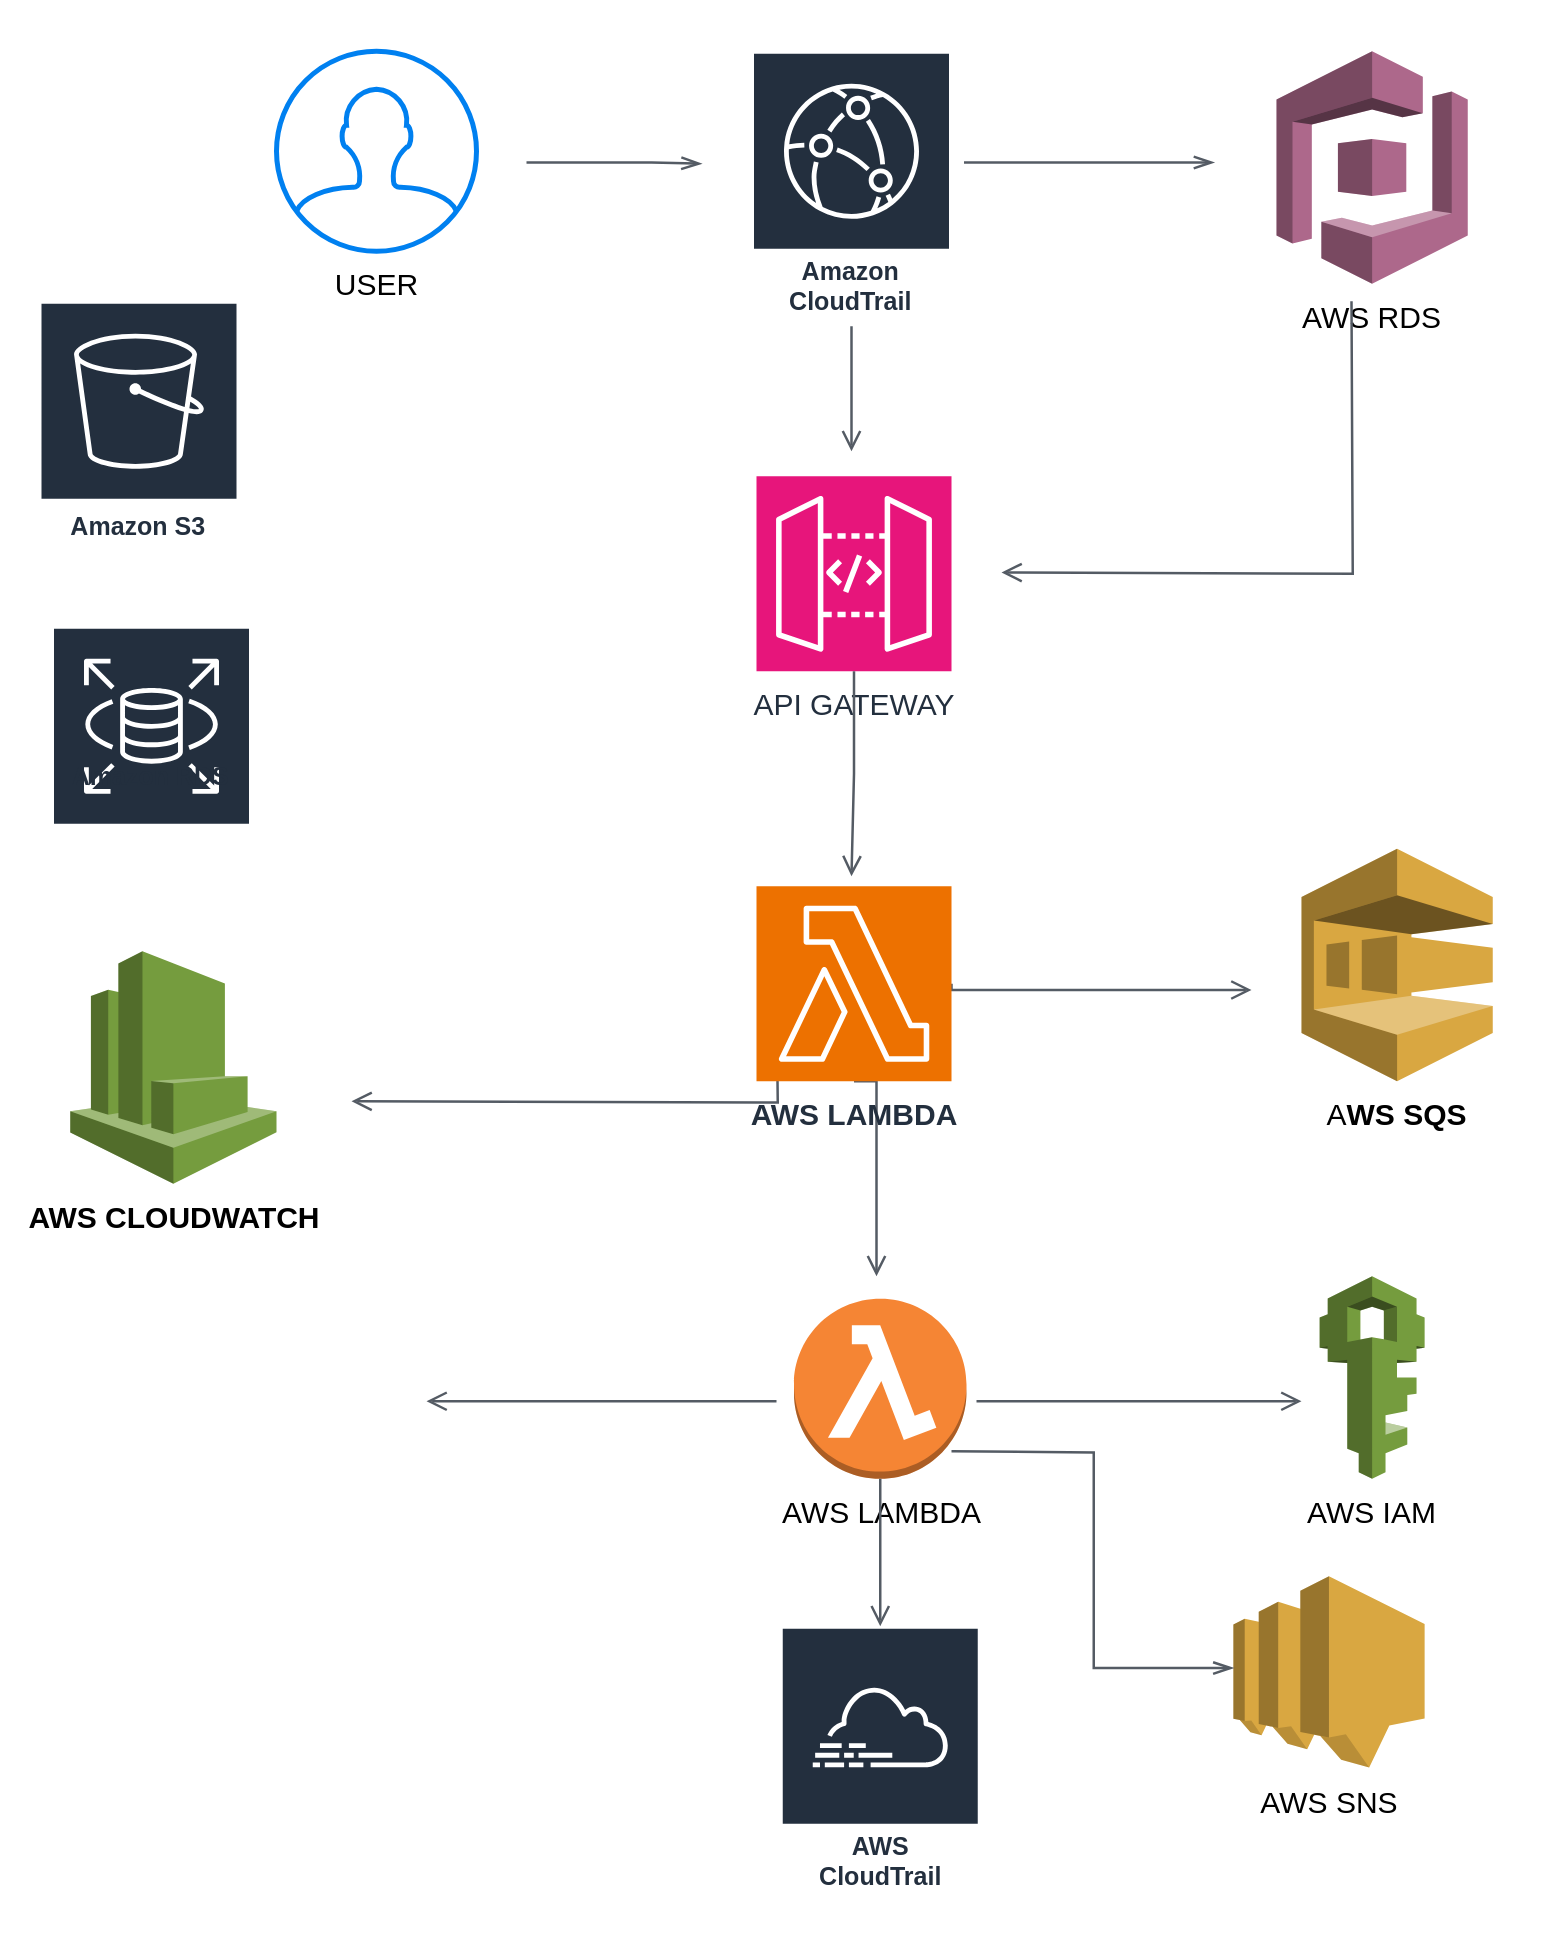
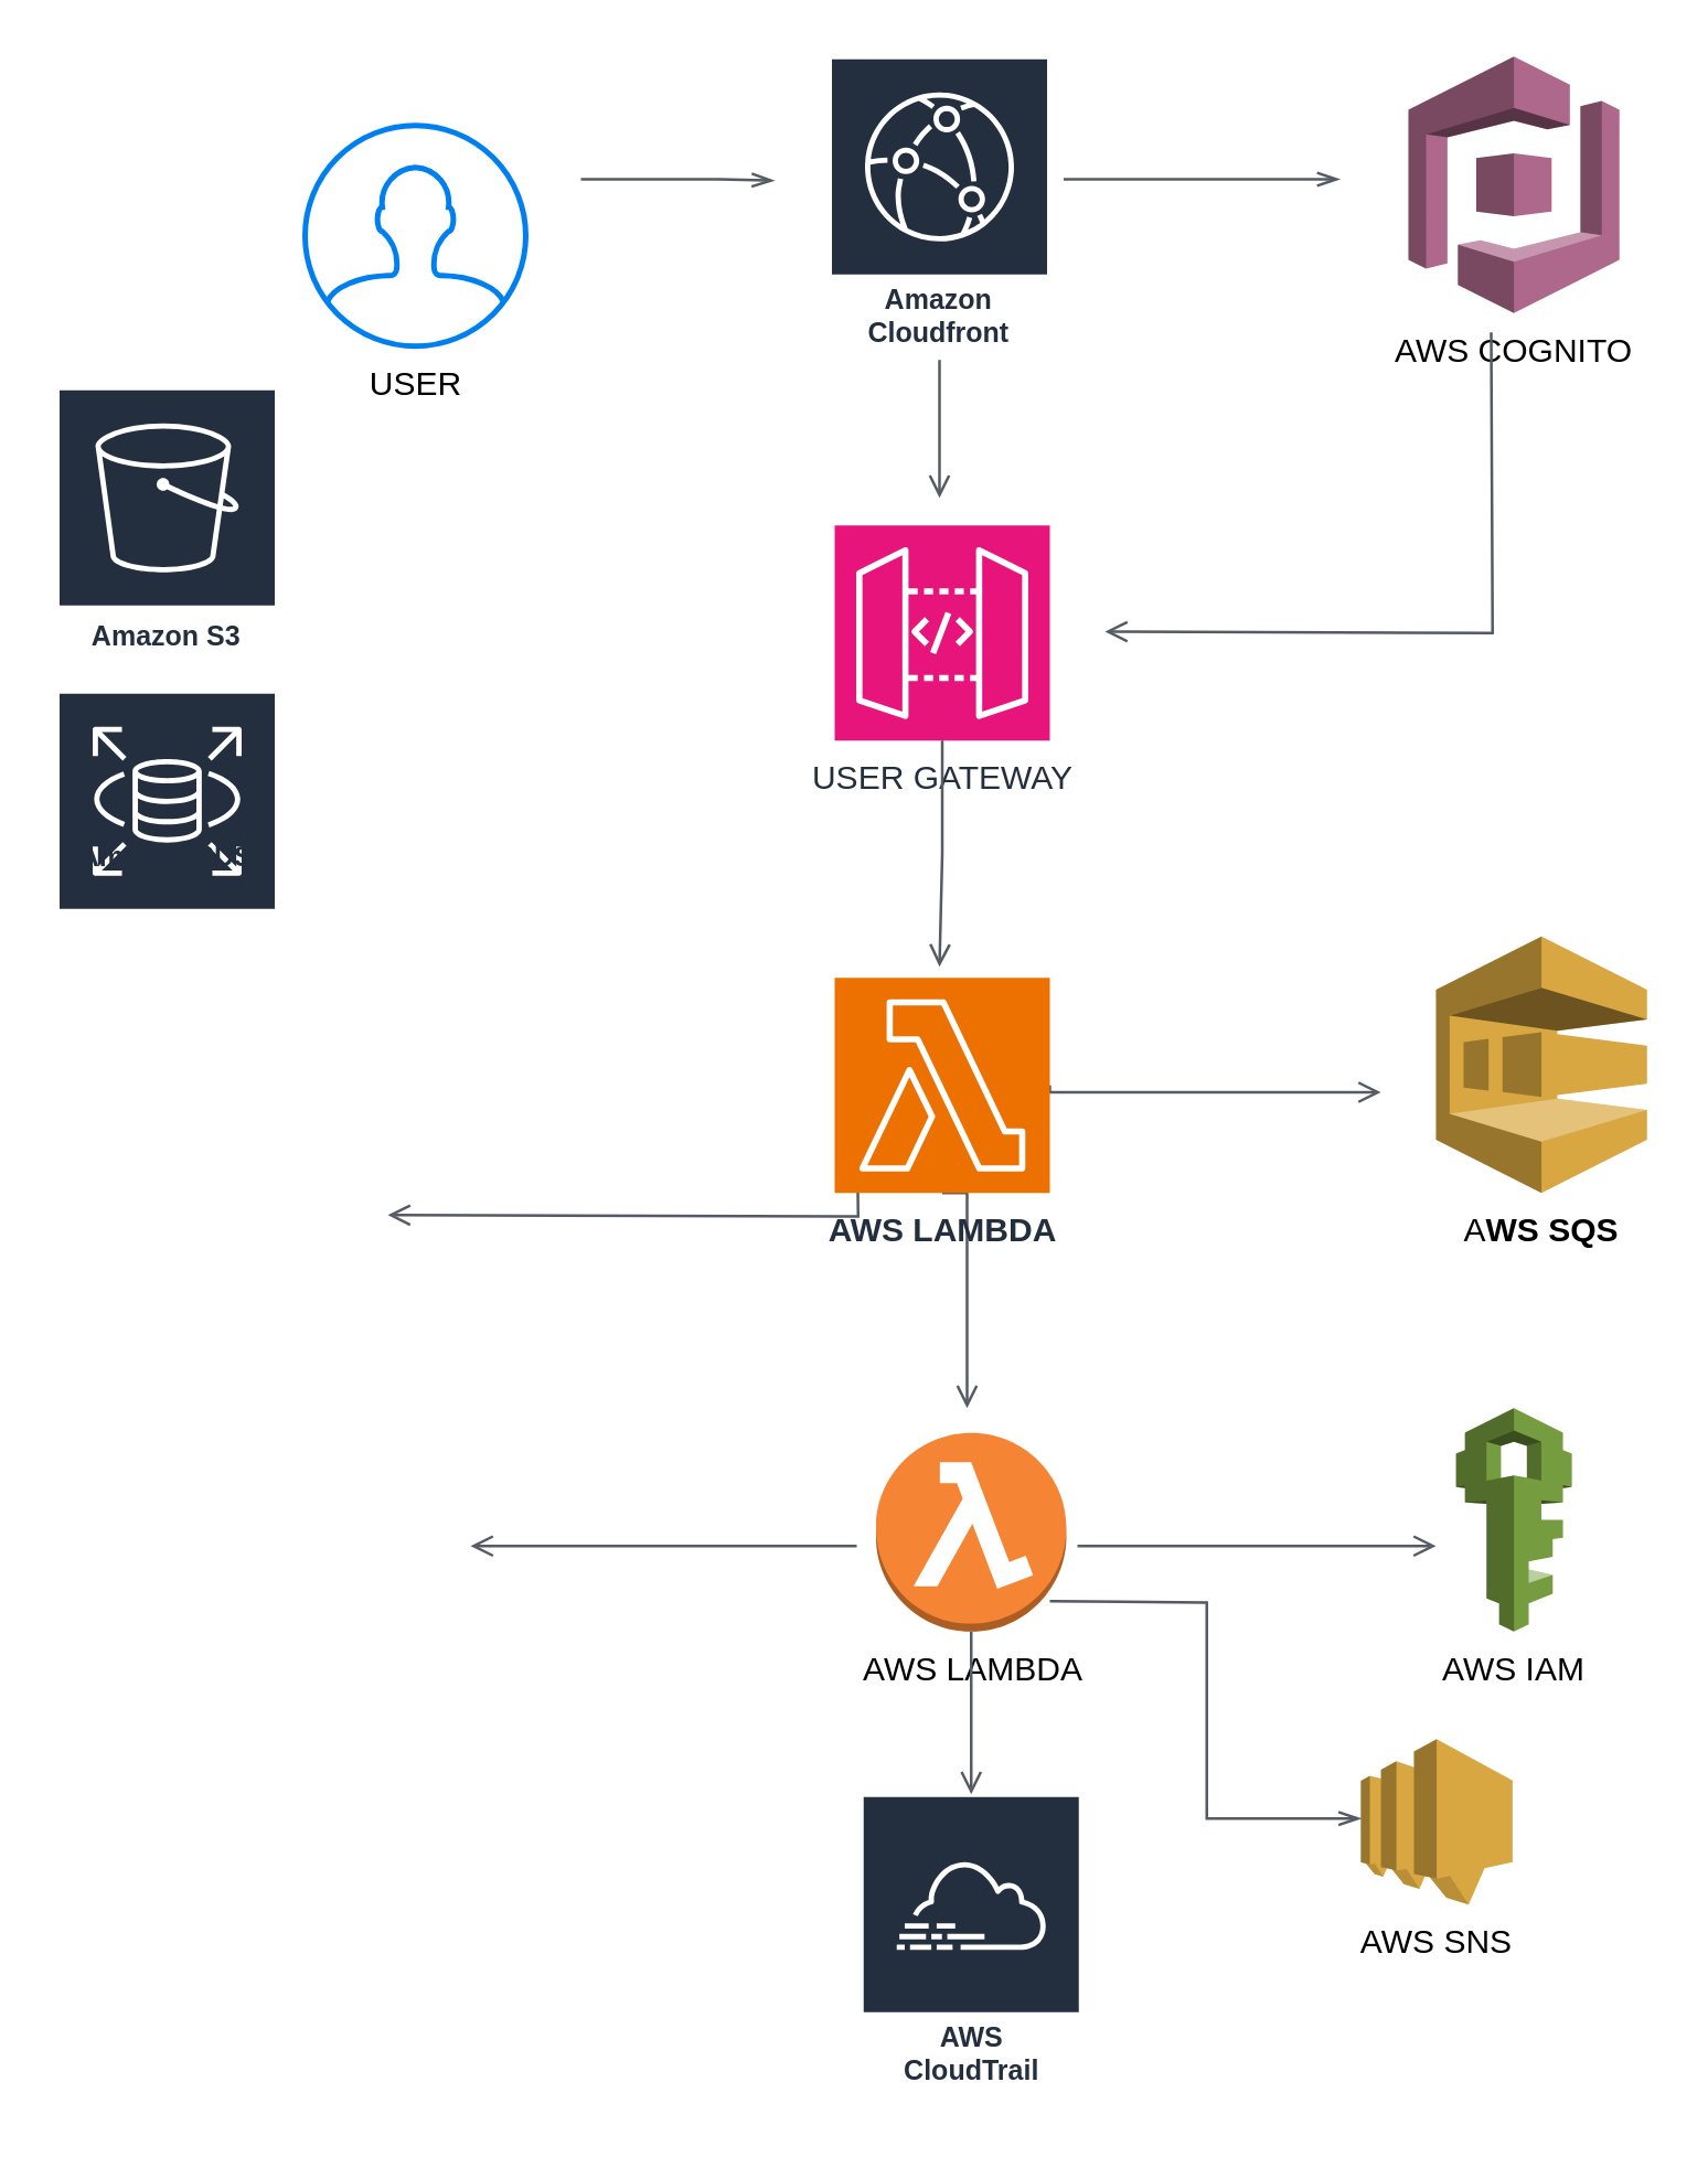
- <mxCell id="7" value="USER" style="html=1;verticalLabelPosition=bottom;align=center;labelBackgroundColor=#ffffff;verticalAlign=top;strokeWidth=2;strokeColor=#0080F0;shadow=0;dashed=0;shape=mxgraph.ios7.icons.user;" vertex="1" parent="1"><mxGeometry x="110" y="20" width="80" height="80" as="geometry" /></mxCell>
+ <mxCell id="7" value="USER" style="html=1;verticalLabelPosition=bottom;align=center;labelBackgroundColor=#ffffff;verticalAlign=top;strokeWidth=2;strokeColor=#0080F0;shadow=0;dashed=0;shape=mxgraph.ios7.icons.user;" vertex="1" parent="1"><mxGeometry x="110" y="45" width="80" height="80" as="geometry" /></mxCell>
- <mxCell id="2" value="Amazon CloudTrail" style="sketch=0;outlineConnect=0;fontColor=#232F3E;gradientColor=none;strokeColor=#ffffff;fillColor=#232F3E;dashed=0;verticalLabelPosition=middle;verticalAlign=bottom;align=center;html=1;whiteSpace=wrap;fontSize=10;fontStyle=1;spacing=3;shape=mxgraph.aws4.productIcon;prIcon=mxgraph.aws4.cloudfront;" vertex="1" parent="1"><mxGeometry x="300" y="20" width="80" height="110" as="geometry" /></mxCell>
+ <mxCell id="2" value="Amazon Cloudfront" style="sketch=0;outlineConnect=0;fontColor=#232F3E;gradientColor=none;strokeColor=#ffffff;fillColor=#232F3E;dashed=0;verticalLabelPosition=middle;verticalAlign=bottom;align=center;html=1;whiteSpace=wrap;fontSize=10;fontStyle=1;spacing=3;shape=mxgraph.aws4.productIcon;prIcon=mxgraph.aws4.cloudfront;" vertex="1" parent="1"><mxGeometry x="300" y="20" width="80" height="110" as="geometry" /></mxCell>
- <mxCell id="6" value="AWS RDS" style="outlineConnect=0;dashed=0;verticalLabelPosition=bottom;verticalAlign=top;align=center;html=1;shape=mxgraph.aws3.cognito;fillColor=#AD688B;gradientColor=none;" vertex="1" parent="1"><mxGeometry x="510" y="20" width="76.5" height="93" as="geometry" /></mxCell>
+ <mxCell id="6" value="AWS COGNITO" style="outlineConnect=0;dashed=0;verticalLabelPosition=bottom;verticalAlign=top;align=center;html=1;shape=mxgraph.aws3.cognito;fillColor=#AD688B;gradientColor=none;" vertex="1" parent="1"><mxGeometry x="510" y="20" width="76.5" height="93" as="geometry" /></mxCell>
- <mxCell id="9" value="Amazon S3" style="sketch=0;outlineConnect=0;fontColor=#232F3E;gradientColor=none;strokeColor=#ffffff;fillColor=#232F3E;dashed=0;verticalLabelPosition=middle;verticalAlign=bottom;align=center;html=1;whiteSpace=wrap;fontSize=10;fontStyle=1;spacing=3;shape=mxgraph.aws4.productIcon;prIcon=mxgraph.aws4.s3;" vertex="1" parent="1"><mxGeometry x="15" y="120" width="80" height="100" as="geometry" /></mxCell>
+ <mxCell id="9" value="Amazon S3" style="sketch=0;outlineConnect=0;fontColor=#232F3E;gradientColor=none;strokeColor=#ffffff;fillColor=#232F3E;dashed=0;verticalLabelPosition=middle;verticalAlign=bottom;align=center;html=1;whiteSpace=wrap;fontSize=10;fontStyle=1;spacing=3;shape=mxgraph.aws4.productIcon;prIcon=mxgraph.aws4.s3;" vertex="1" parent="1"><mxGeometry x="20" y="140" width="80" height="100" as="geometry" /></mxCell>
- <mxCell id="8" value="API GATEWAY" style="sketch=0;points=[[0,0,0],[0.25,0,0],[0.5,0,0],[0.75,0,0],[1,0,0],[0,1,0],[0.25,1,0],[0.5,1,0],[0.75,1,0],[1,1,0],[0,0.25,0],[0,0.5,0],[0,0.75,0],[1,0.25,0],[1,0.5,0],[1,0.75,0]];outlineConnect=0;fontColor=#232F3E;fillColor=#E7157B;strokeColor=#ffffff;dashed=0;verticalLabelPosition=bottom;verticalAlign=top;align=center;html=1;fontSize=12;fontStyle=0;aspect=fixed;shape=mxgraph.aws4.resourceIcon;resIcon=mxgraph.aws4.api_gateway;" vertex="1" parent="1"><mxGeometry x="302" y="190" width="78" height="78" as="geometry" /></mxCell>
+ <mxCell id="8" value="USER GATEWAY" style="sketch=0;points=[[0,0,0],[0.25,0,0],[0.5,0,0],[0.75,0,0],[1,0,0],[0,1,0],[0.25,1,0],[0.5,1,0],[0.75,1,0],[1,1,0],[0,0.25,0],[0,0.5,0],[0,0.75,0],[1,0.25,0],[1,0.5,0],[1,0.75,0]];outlineConnect=0;fontColor=#232F3E;fillColor=#E7157B;strokeColor=#ffffff;dashed=0;verticalLabelPosition=bottom;verticalAlign=top;align=center;html=1;fontSize=12;fontStyle=0;aspect=fixed;shape=mxgraph.aws4.resourceIcon;resIcon=mxgraph.aws4.api_gateway;" vertex="1" parent="1"><mxGeometry x="302" y="190" width="78" height="78" as="geometry" /></mxCell>
- <mxCell id="13" value="&lt;b&gt;AWS CLOUDWATCH&lt;/b&gt;" style="outlineConnect=0;dashed=0;verticalLabelPosition=bottom;verticalAlign=top;align=center;html=1;shape=mxgraph.aws3.cloudwatch;fillColor=#759C3E;gradientColor=none;" vertex="1" parent="1"><mxGeometry x="27.5" y="380" width="82.5" height="93" as="geometry" /></mxCell>
- <mxCell id="25" value="AWS SNS" style="outlineConnect=0;dashed=0;verticalLabelPosition=bottom;verticalAlign=top;align=center;html=1;shape=mxgraph.aws3.sns;fillColor=#D9A741;gradientColor=none;" vertex="1" parent="1"><mxGeometry x="492.75" y="630" width="76.5" height="76.5" as="geometry" /></mxCell>
+ <mxCell id="25" value="AWS SNS" style="outlineConnect=0;dashed=0;verticalLabelPosition=bottom;verticalAlign=top;align=center;html=1;shape=mxgraph.aws3.sns;fillColor=#D9A741;gradientColor=none;" vertex="1" parent="1"><mxGeometry x="492.75" y="630" width="55" height="60" as="geometry" /></mxCell>
